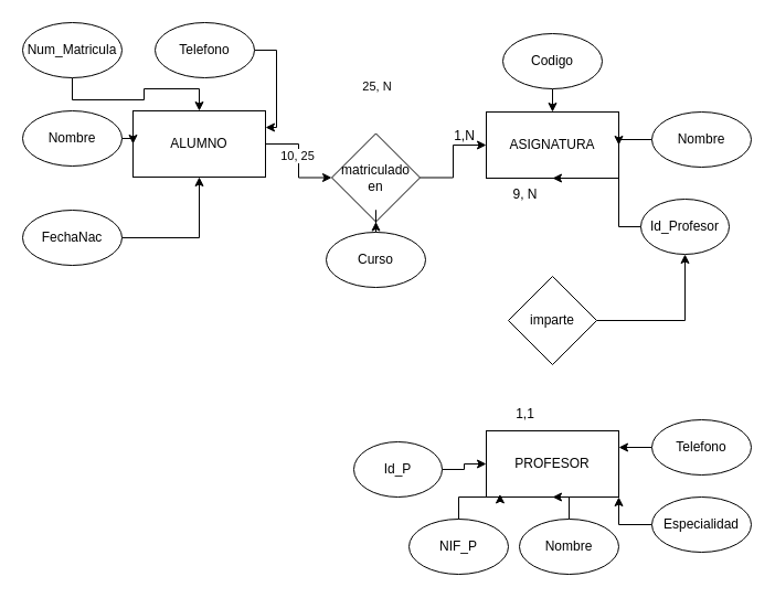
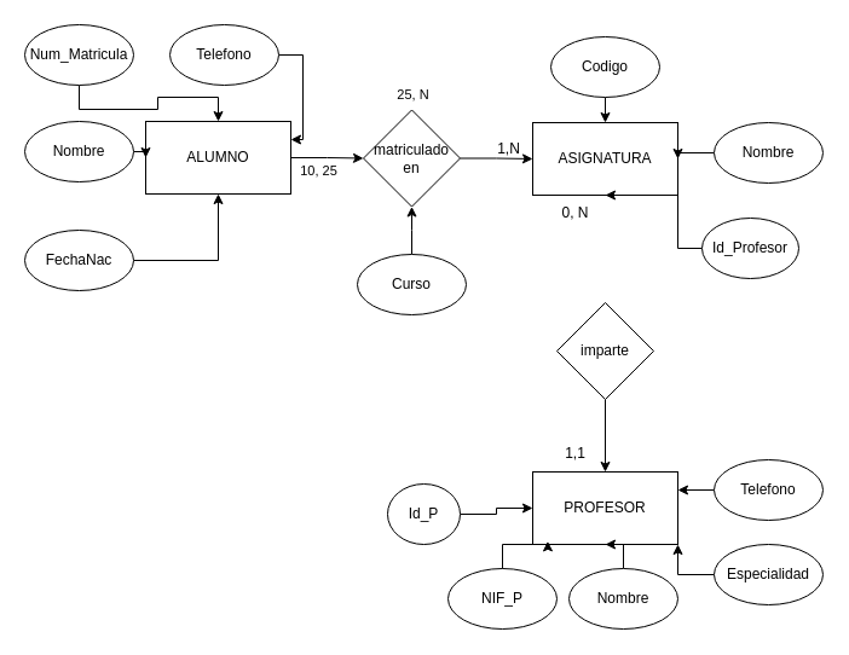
- <mxCell id="32" value="matriculado en" style="rhombus;whiteSpace=wrap;html=1;" vertex="1" parent="1"><mxGeometry x="300" y="120.5" width="80" height="80" as="geometry" /></mxCell>
+ <mxCell id="32" value="matriculado en" style="rhombus;whiteSpace=wrap;html=1;" vertex="1" parent="1"><mxGeometry x="300" y="90.5" width="80" height="80" as="geometry" /></mxCell>
- <mxCell id="38" value="9, N" style="text;html=1;align=center;verticalAlign=middle;resizable=0;points=[];autosize=1;strokeColor=none;fillColor=none;" vertex="1" parent="1"><mxGeometry x="450" y="161" width="50" height="30" as="geometry" /></mxCell>
+ <mxCell id="38" value="0, N" style="text;html=1;align=center;verticalAlign=middle;resizable=0;points=[];autosize=1;strokeColor=none;fillColor=none;" vertex="1" parent="1"><mxGeometry x="450" y="161" width="50" height="30" as="geometry" /></mxCell>
- <mxCell id="33" style="edgeStyle=orthogonalEdgeStyle;rounded=0;orthogonalLoop=1;jettySize=auto;html=1;" edge="1" parent="1" source="34" target="20"><mxGeometry relative="1" as="geometry" /></mxCell>
+ <mxCell id="33" style="edgeStyle=orthogonalEdgeStyle;rounded=0;orthogonalLoop=1;jettySize=auto;html=1;" edge="1" parent="1" source="34" target="6"><mxGeometry relative="1" as="geometry" /></mxCell>
- <mxCell id="22" value="Id_P" style="ellipse;whiteSpace=wrap;html=1;" vertex="1" parent="1"><mxGeometry x="320" y="400" width="80" height="50" as="geometry" /></mxCell>
+ <mxCell id="22" value="Id_P" style="ellipse;whiteSpace=wrap;html=1;" vertex="1" parent="1"><mxGeometry x="320" y="400" width="60" height="50" as="geometry" /></mxCell>
